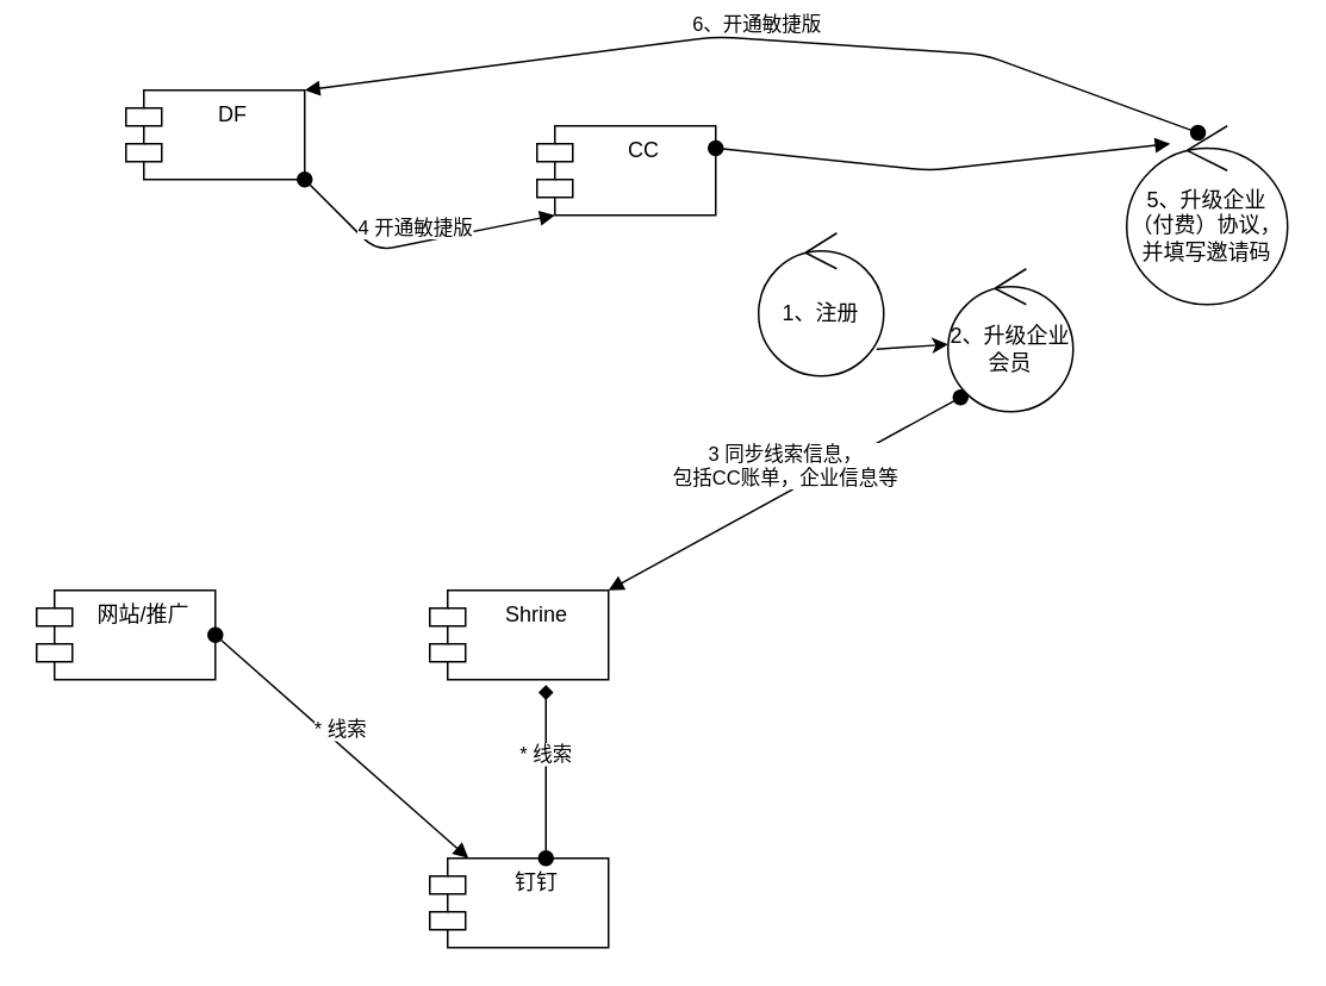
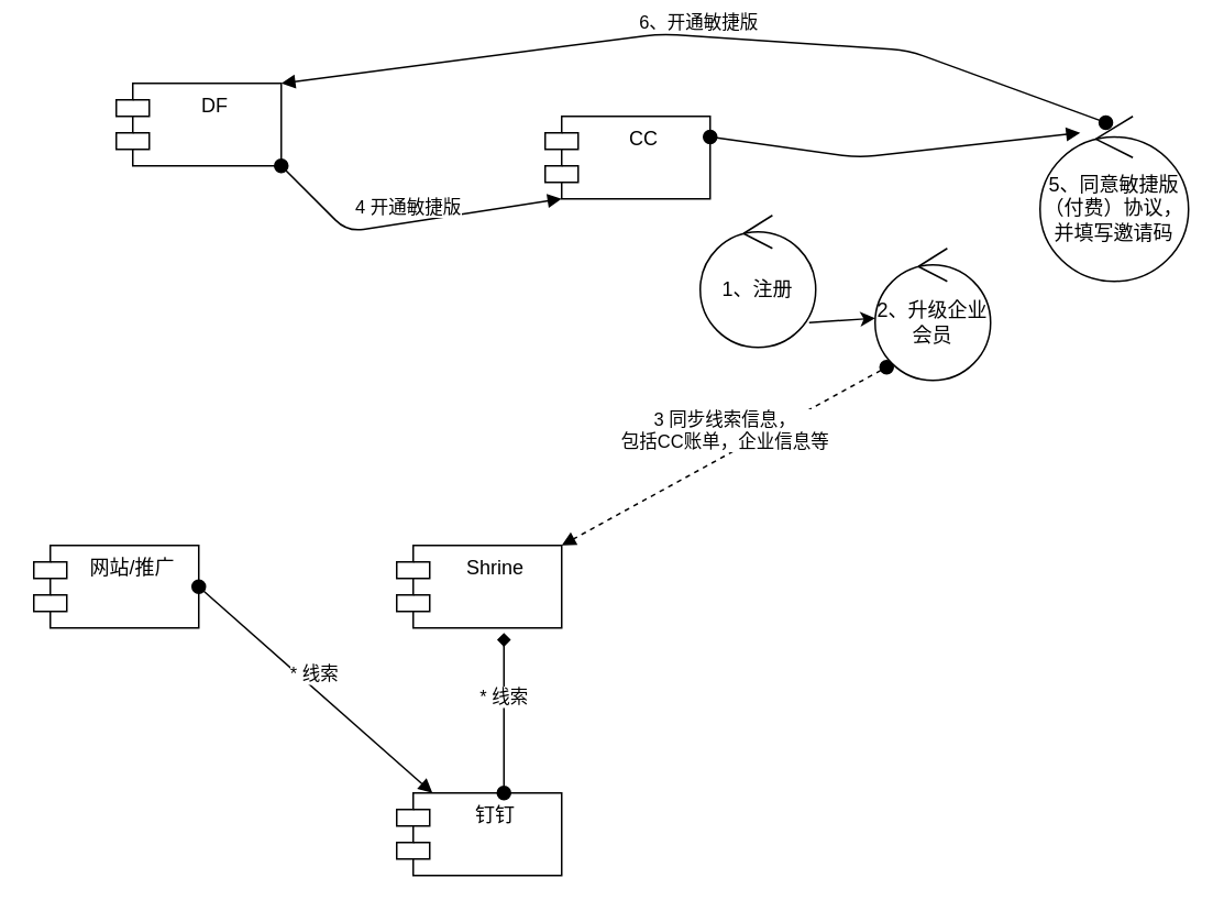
- <mxCell id="3" value="CC" style="shape=module;align=left;spacingLeft=20;align=center;verticalAlign=top;" parent="1" vertex="1"><mxGeometry x="300" y="70" width="100" height="50" as="geometry" /></mxCell>
+ <mxCell id="3" value="CC" style="shape=module;align=left;spacingLeft=20;align=center;verticalAlign=top;" parent="1" vertex="1"><mxGeometry x="330" y="70" width="100" height="50" as="geometry" /></mxCell>
- <mxCell id="7" value="5、升级企业（付费）协议，并填写邀请码" style="ellipse;shape=umlControl;whiteSpace=wrap;html=1;" parent="1" vertex="1"><mxGeometry x="630" y="70" width="90" height="100" as="geometry" /></mxCell>
+ <mxCell id="7" value="5、同意敏捷版（付费）协议，并填写邀请码" style="ellipse;shape=umlControl;whiteSpace=wrap;html=1;" parent="1" vertex="1"><mxGeometry x="630" y="70" width="90" height="100" as="geometry" /></mxCell>
- <mxCell id="8" value="3 同步线索信息，&lt;br&gt;包括CC账单，企业信息等" style="html=1;verticalAlign=bottom;startArrow=oval;startFill=1;endArrow=block;startSize=8;exitX=0.1;exitY=0.9;exitDx=0;exitDy=0;exitPerimeter=0;entryX=1;entryY=0;entryDx=0;entryDy=0;" parent="1" source="15" target="4" edge="1"><mxGeometry width="60" relative="1" as="geometry"><mxPoint x="390" y="310" as="sourcePoint" /><mxPoint x="450" y="310" as="targetPoint" /></mxGeometry></mxCell>
+ <mxCell id="8" value="3 同步线索信息，&lt;br&gt;包括CC账单，企业信息等" style="html=1;verticalAlign=bottom;startArrow=oval;startFill=1;endArrow=block;startSize=8;exitX=0.1;exitY=0.9;exitDx=0;exitDy=0;exitPerimeter=0;entryX=1;entryY=0;entryDx=0;entryDy=0;dashed=1;" parent="1" source="15" target="4" edge="1"><mxGeometry width="60" relative="1" as="geometry"><mxPoint x="390" y="310" as="sourcePoint" /><mxPoint x="450" y="310" as="targetPoint" /></mxGeometry></mxCell>
